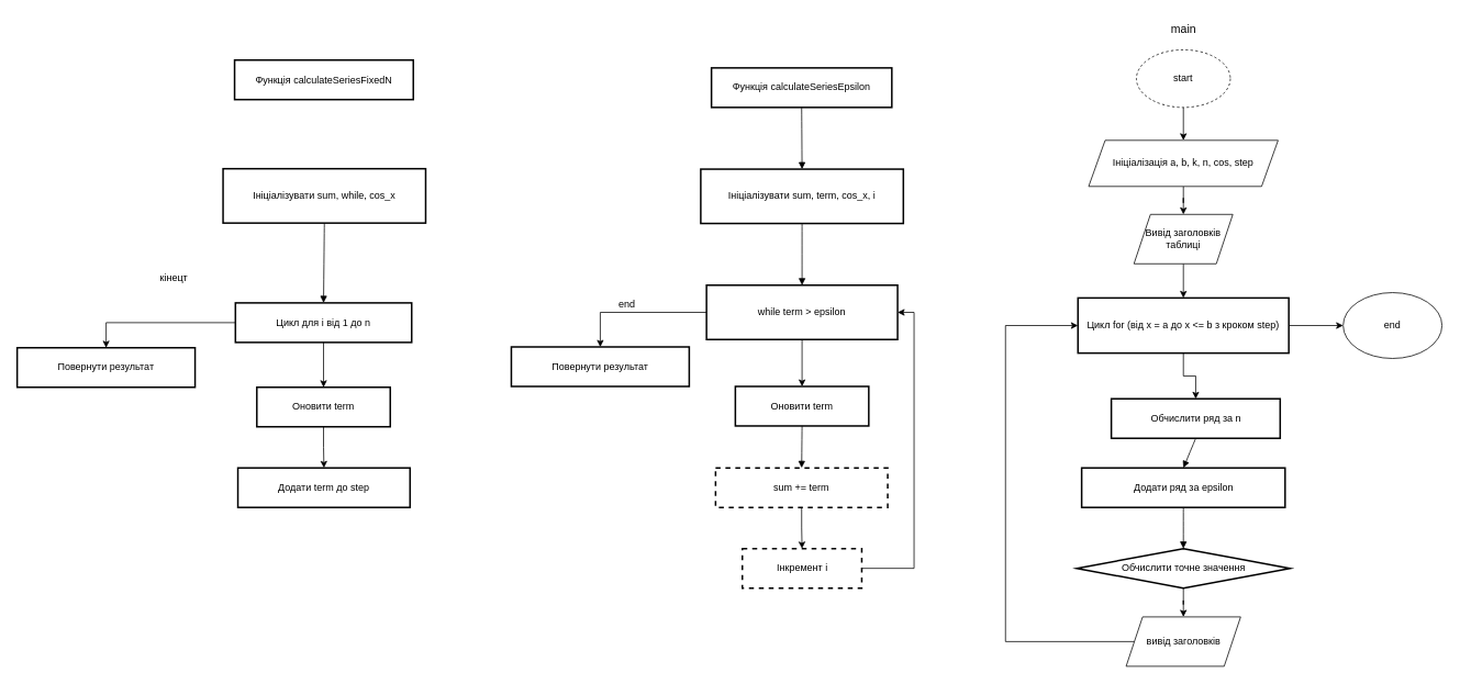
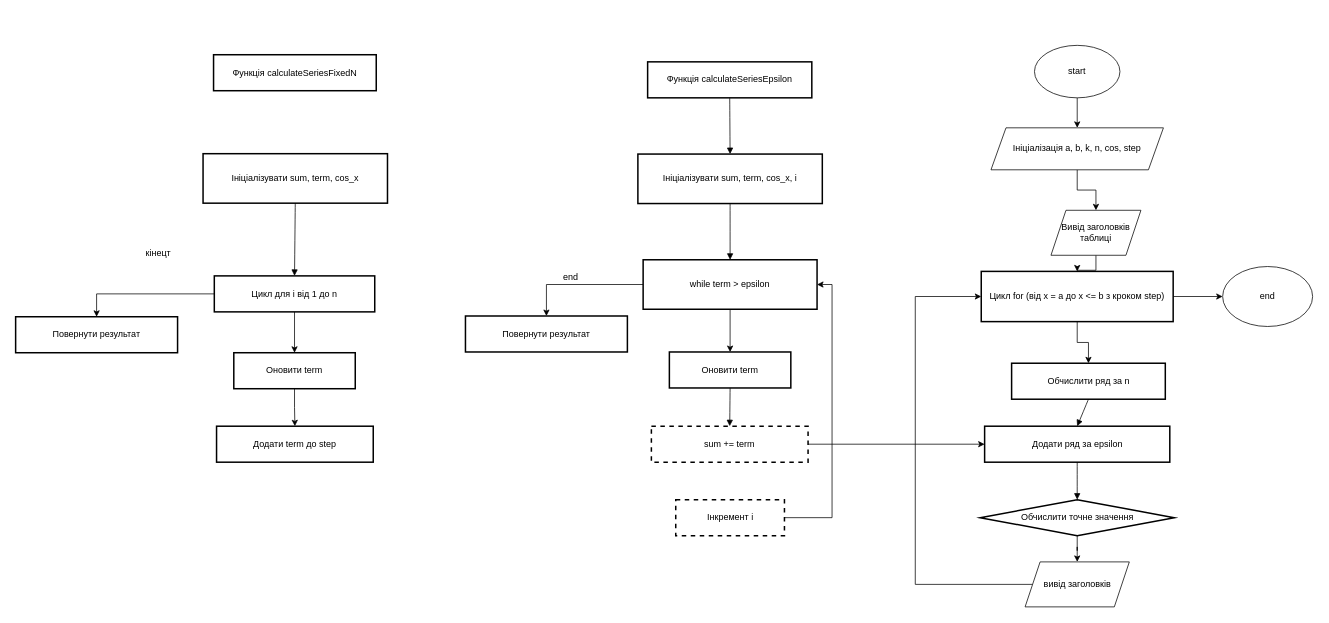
- <mxCell id="44" value="&lt;font style=&quot;font-size: 14px;&quot;&gt;main&lt;/font&gt;" style="text;html=1;align=center;verticalAlign=middle;resizable=0;points=[];autosize=1;strokeColor=none;fillColor=none;" vertex="1" parent="1"><mxGeometry x="1411" y="20" width="50" height="30" as="geometry" /></mxCell>
- <mxCell id="36" value="start" style="ellipse;whiteSpace=wrap;html=1;dashed=1;" vertex="1" parent="1"><mxGeometry x="1379" y="60" width="114" height="70" as="geometry" /></mxCell>
+ <mxCell id="36" value="start" style="ellipse;whiteSpace=wrap;html=1;" vertex="1" parent="1"><mxGeometry x="1379" y="60" width="114" height="70" as="geometry" /></mxCell>
- <mxCell id="12" value="Ініціалізувати sum, while, cos_x" style="whiteSpace=wrap;strokeWidth=2;" vertex="1" parent="1"><mxGeometry x="270" y="204.5" width="246" height="66" as="geometry" /></mxCell>
+ <mxCell id="12" value="Ініціалізувати sum, term, cos_x" style="whiteSpace=wrap;strokeWidth=2;" vertex="1" parent="1"><mxGeometry x="270" y="204.5" width="246" height="66" as="geometry" /></mxCell>
- <mxCell id="40" value="Вивід заголовків таблиці" style="shape=parallelogram;perimeter=parallelogramPerimeter;whiteSpace=wrap;html=1;fixedSize=1;" vertex="1" parent="1"><mxGeometry x="1376" y="260" width="120" height="60" as="geometry" /></mxCell>
+ <mxCell id="40" value="Вивід заголовків таблиці" style="shape=parallelogram;perimeter=parallelogramPerimeter;whiteSpace=wrap;html=1;fixedSize=1;" vertex="1" parent="1"><mxGeometry x="1401" y="280" width="120" height="60" as="geometry" /></mxCell>
- <mxCell id="26" value="" style="edgeStyle=orthogonalEdgeStyle;rounded=0;orthogonalLoop=1;jettySize=auto;html=1;" edge="1" parent="1" source="27" target="29"><mxGeometry relative="1" as="geometry" /></mxCell>
+ <mxCell id="26" value="" style="edgeStyle=orthogonalEdgeStyle;rounded=0;orthogonalLoop=1;jettySize=auto;html=1;" edge="1" parent="1" source="27" target="6"><mxGeometry relative="1" as="geometry" /></mxCell>
